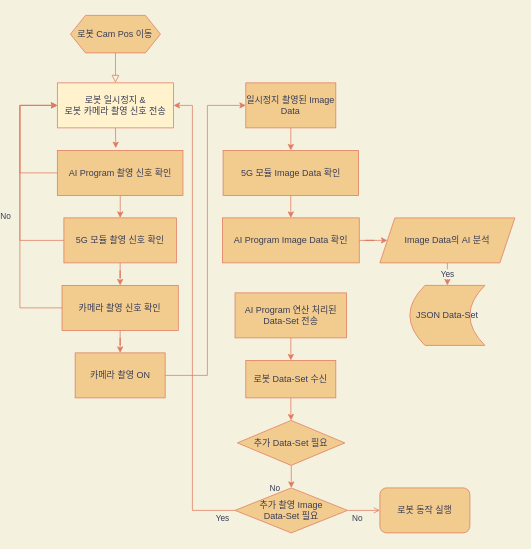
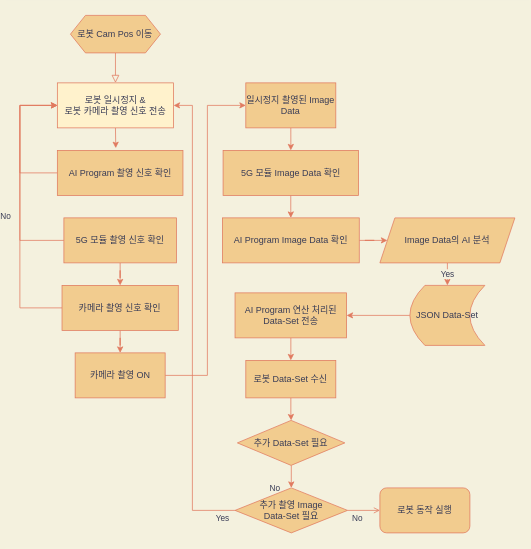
- <mxCell id="4" value="" style="edgeStyle=orthogonalEdgeStyle;rounded=0;orthogonalLoop=1;jettySize=auto;html=1;labelBackgroundColor=#F4F1DE;strokeColor=#E07A5F;fontColor=#393C56;" edge="1" parent="1" source="6" target="9"><mxGeometry relative="1" as="geometry" /></mxCell>
+ <mxCell id="24" value="" style="edgeStyle=orthogonalEdgeStyle;rounded=0;sketch=0;orthogonalLoop=1;jettySize=auto;html=1;fontColor=#393C56;strokeColor=#E07A5F;fillColor=#F2CC8F;exitX=0;exitY=0.5;exitDx=0;exitDy=0;" edge="1" parent="1" source="29" target="26"><mxGeometry relative="1" as="geometry"><mxPoint x="525" y="410" as="sourcePoint" /></mxGeometry></mxCell>
